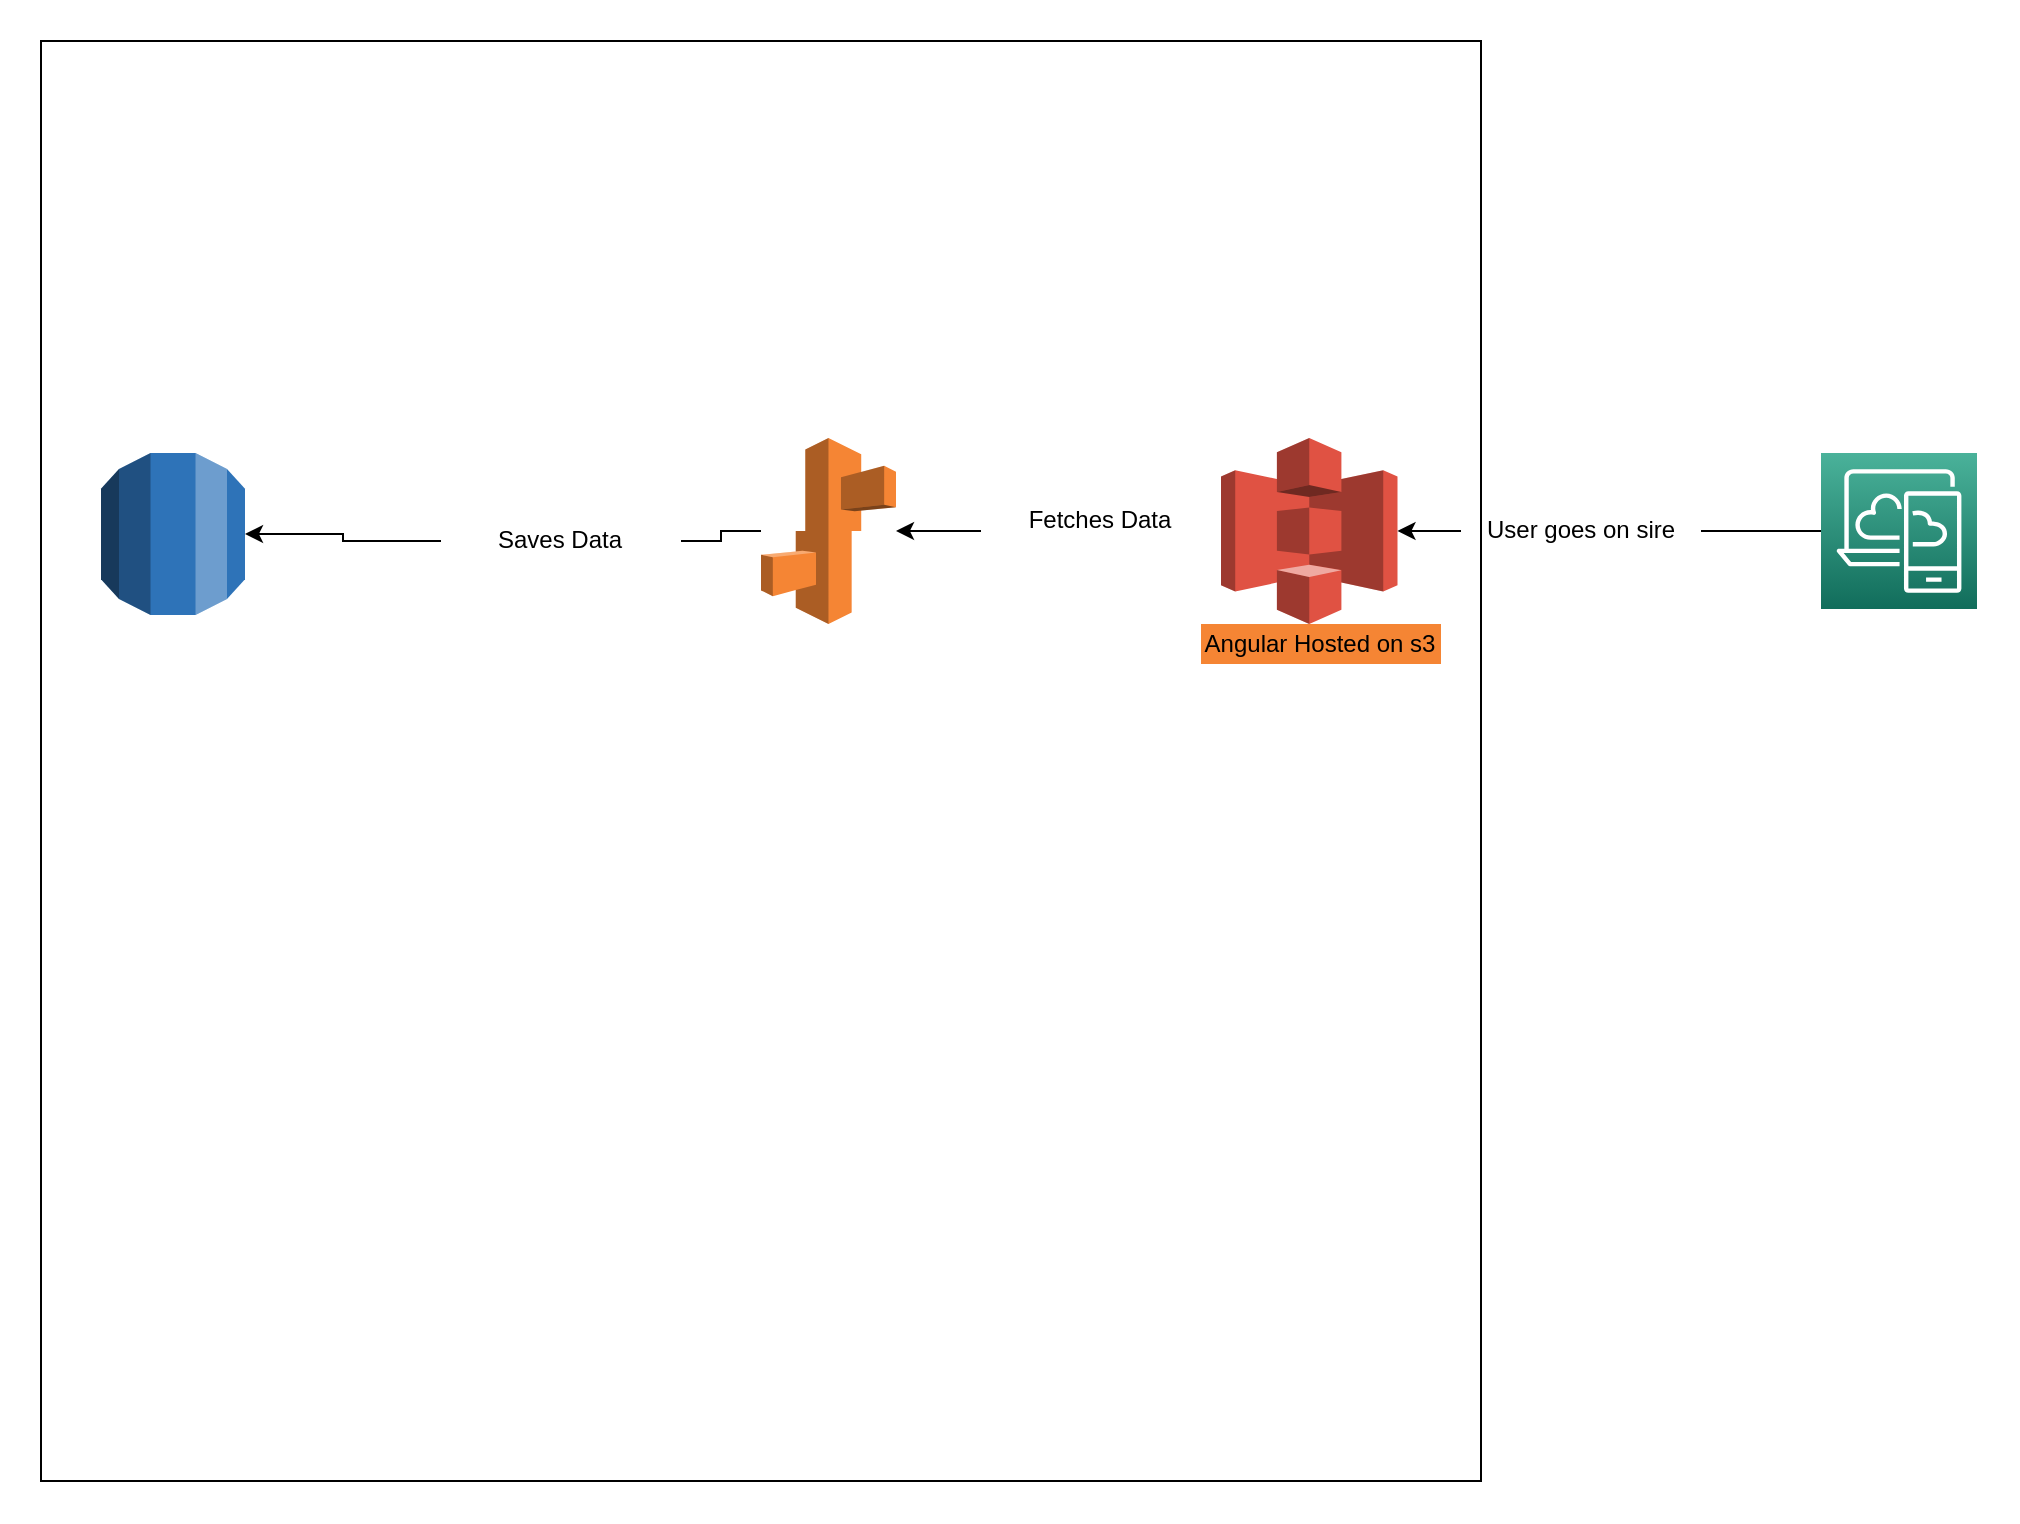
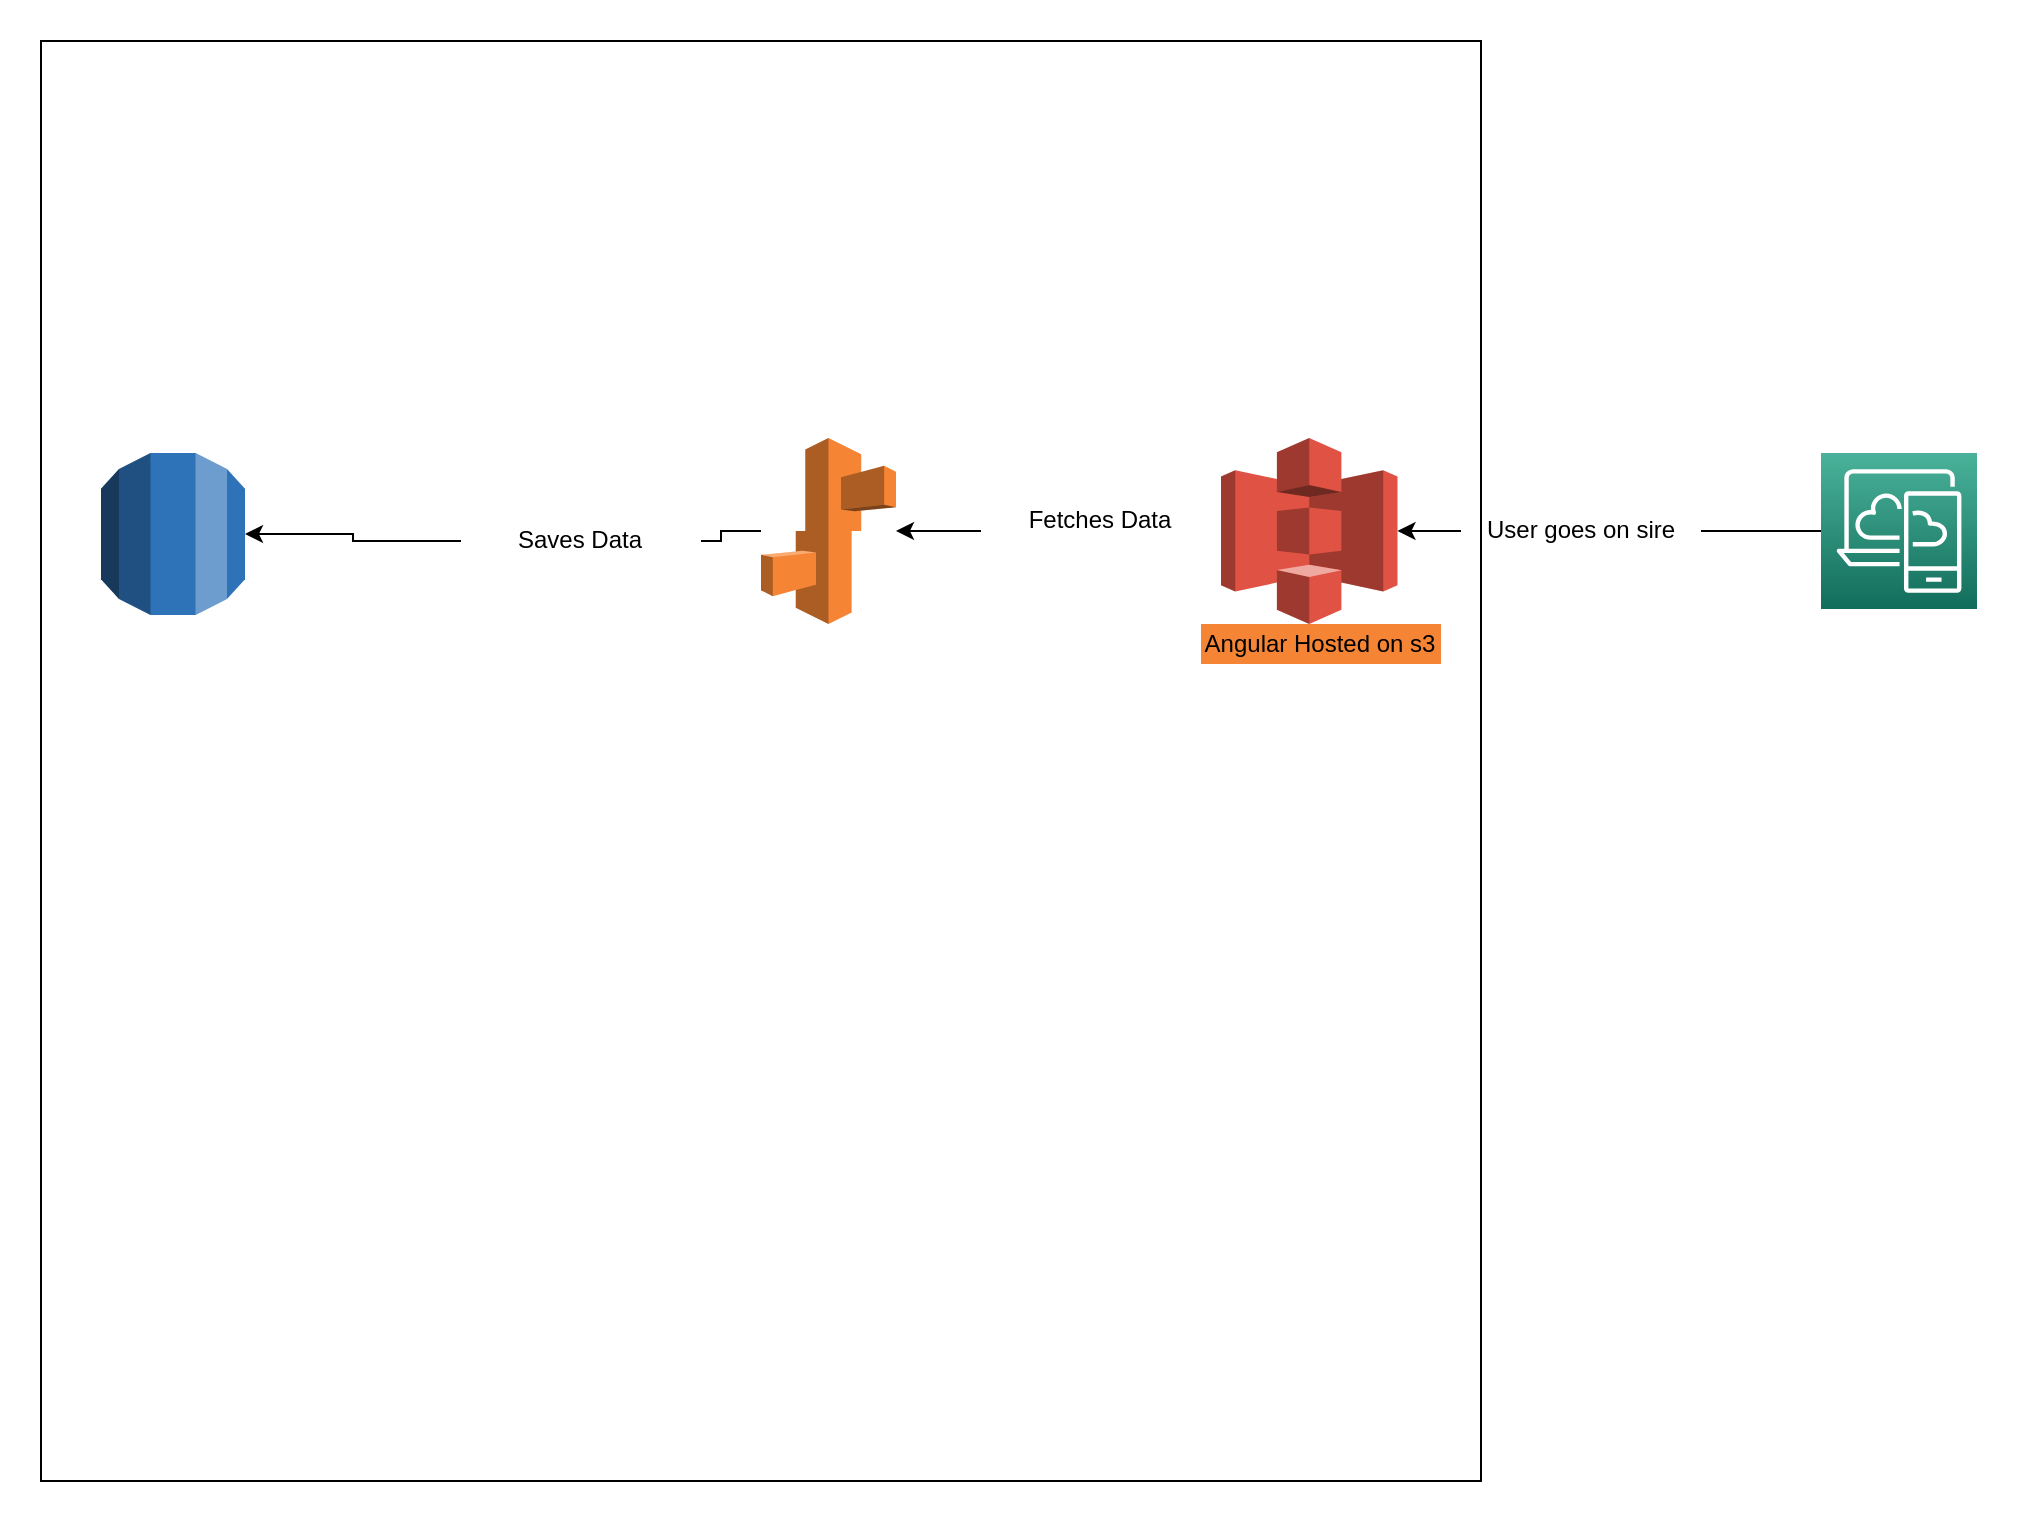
- <mxCell id="15" value="Saves Data" style="whiteSpace=wrap;html=1;strokeColor=none;" vertex="1" parent="1"><mxGeometry x="220" y="260" width="120" height="20" as="geometry" /></mxCell>
+ <mxCell id="15" value="Saves Data" style="whiteSpace=wrap;html=1;strokeColor=none;" vertex="1" parent="1"><mxGeometry x="230" y="260" width="120" height="20" as="geometry" /></mxCell>
